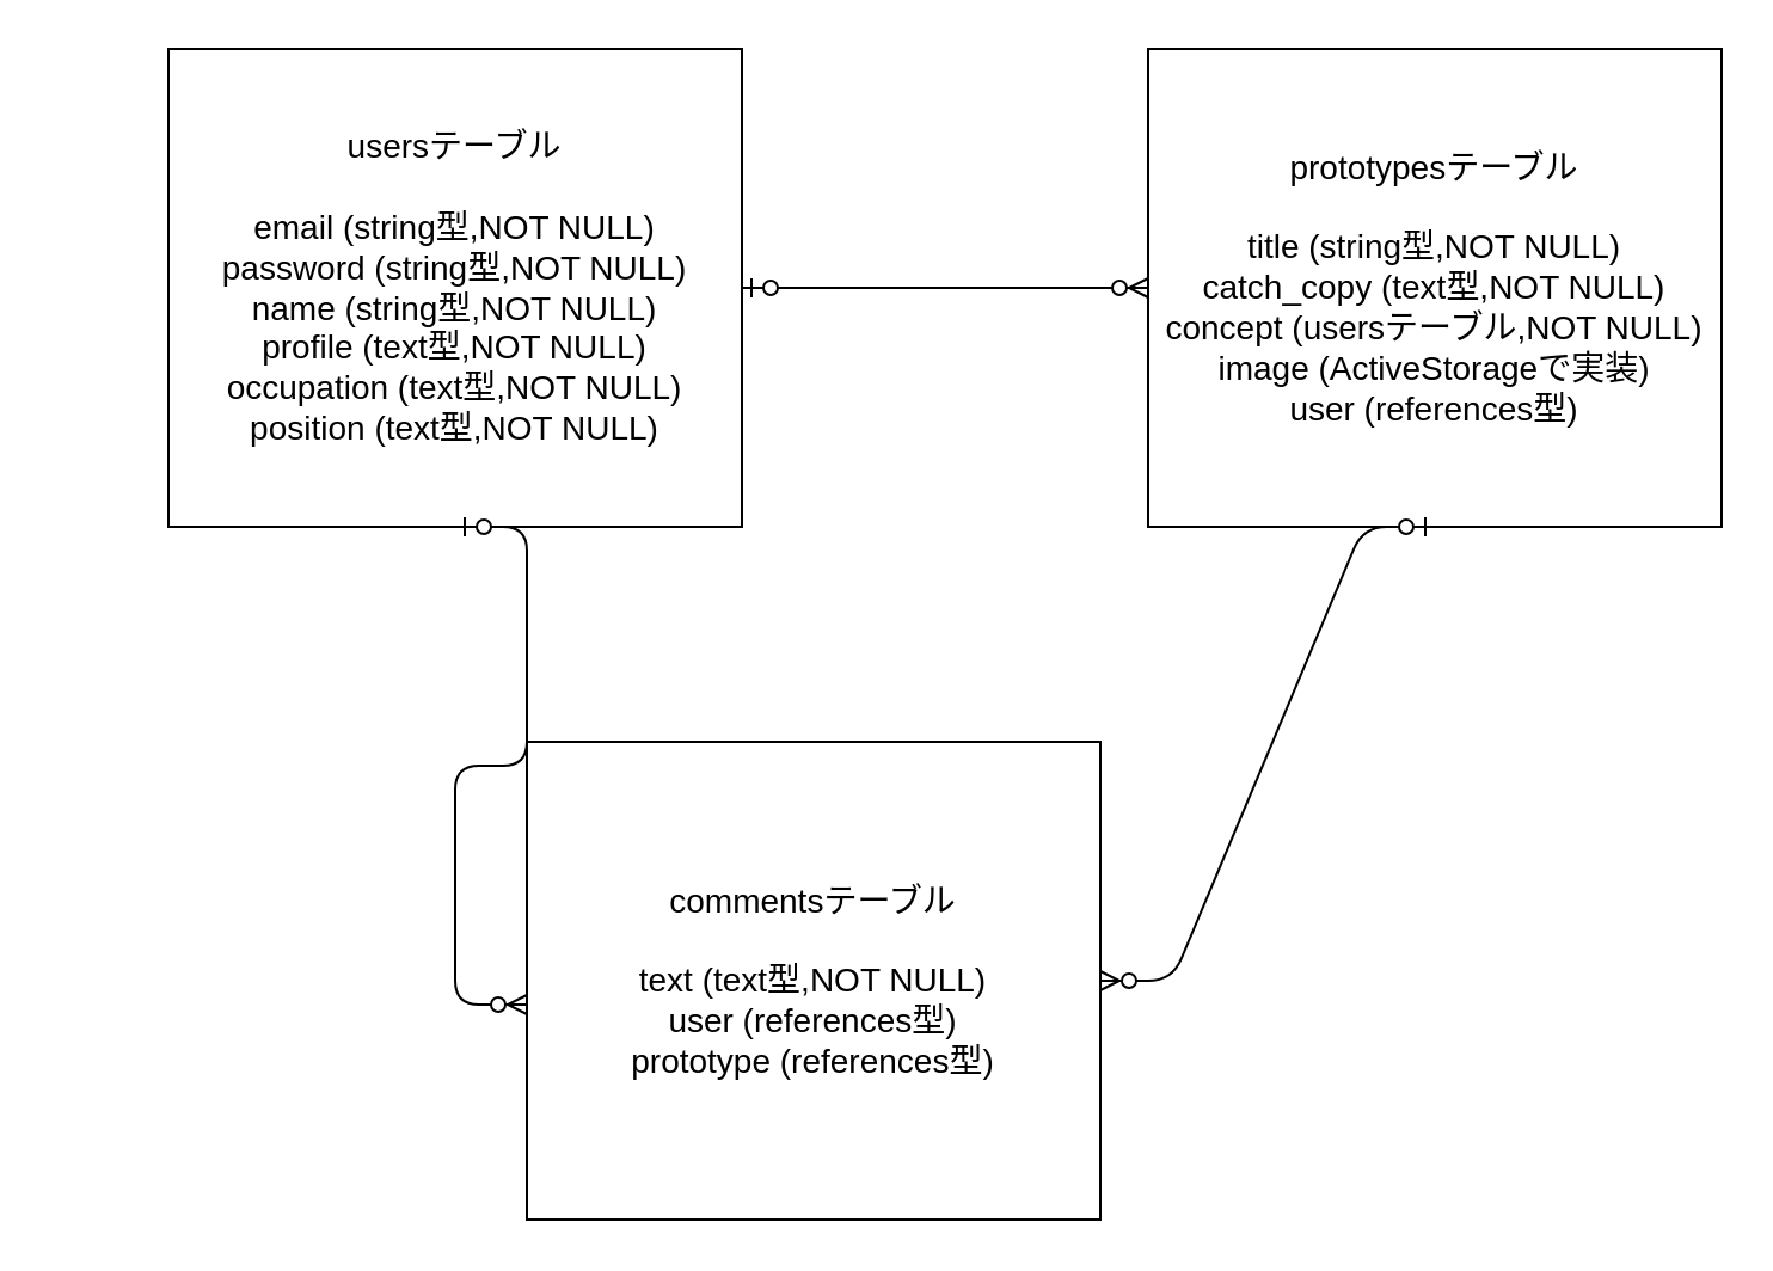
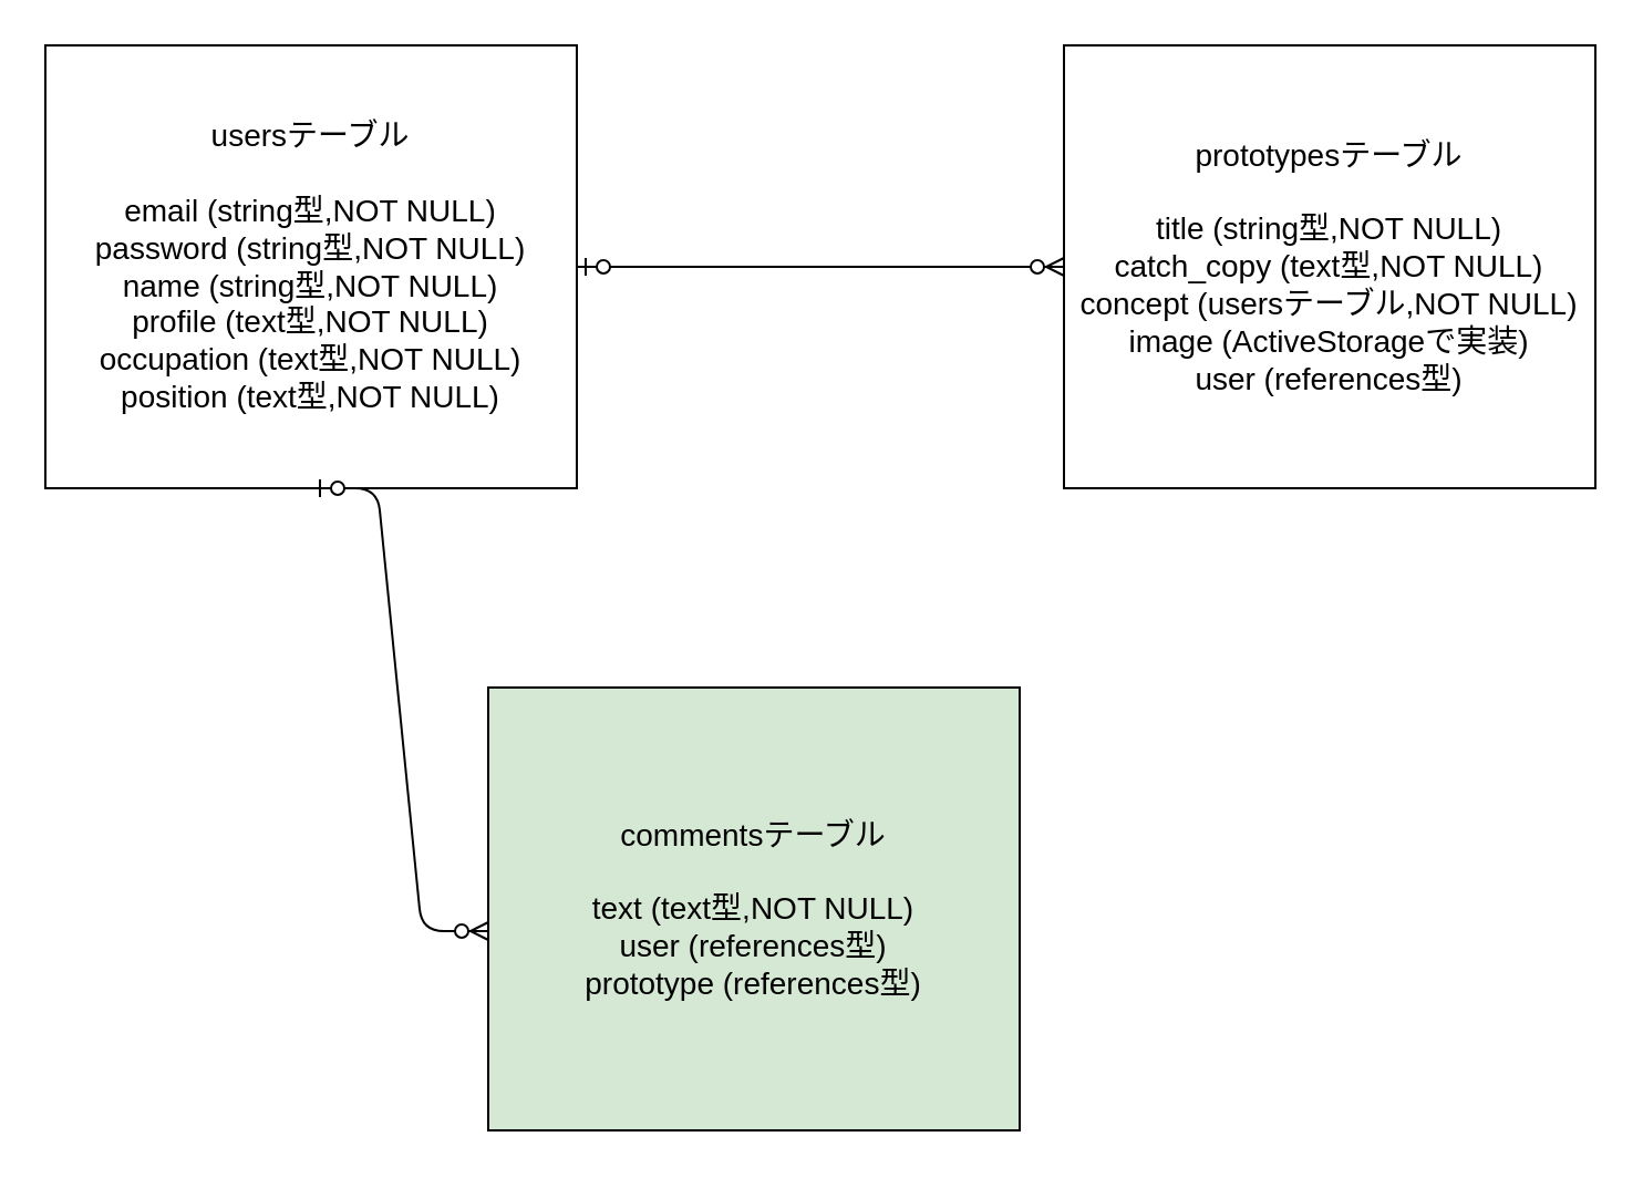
- <mxCell id="2" value="&lt;font style=&quot;font-size: 14px&quot;&gt;usersテーブル&lt;br&gt;&lt;br&gt;email (string型,NOT NULL)&lt;br&gt;password (string型,NOT NULL)&lt;br&gt;&lt;/font&gt;&lt;font style=&quot;font-size: 14px&quot;&gt;name&amp;nbsp;(string型,NOT NULL)&lt;br&gt;profile (text型,NOT NULL)&lt;br&gt;occupation (text型,NOT NULL)&lt;br&gt;position (text型,NOT NULL)&lt;/font&gt;" style="rounded=0;whiteSpace=wrap;html=1;" parent="1" vertex="1"><mxGeometry x="70" y="20" width="240" height="200" as="geometry" /></mxCell>
+ <mxCell id="2" value="&lt;font style=&quot;font-size: 14px&quot;&gt;usersテーブル&lt;br&gt;&lt;br&gt;email (string型,NOT NULL)&lt;br&gt;password (string型,NOT NULL)&lt;br&gt;&lt;/font&gt;&lt;font style=&quot;font-size: 14px&quot;&gt;name&amp;nbsp;(string型,NOT NULL)&lt;br&gt;profile (text型,NOT NULL)&lt;br&gt;occupation (text型,NOT NULL)&lt;br&gt;position (text型,NOT NULL)&lt;/font&gt;" style="rounded=0;whiteSpace=wrap;html=1;" parent="1" vertex="1"><mxGeometry x="20" y="20" width="240" height="200" as="geometry" /></mxCell>
- <mxCell id="6" value="" style="edgeStyle=entityRelationEdgeStyle;fontSize=12;html=1;endArrow=ERzeroToMany;startArrow=ERzeroToOne;exitX=0.5;exitY=1;exitDx=0;exitDy=0;" parent="1" source="3" target="4" edge="1"><mxGeometry width="100" height="100" relative="1" as="geometry"><mxPoint x="588" y="300" as="sourcePoint" /><mxPoint x="530" y="420" as="targetPoint" /></mxGeometry></mxCell>
- <mxCell id="4" value="&lt;span style=&quot;font-size: 14px&quot;&gt;commentsテーブル&lt;br&gt;&lt;br&gt;text (text型,NOT NULL)&lt;br&gt;user (references型)&lt;br&gt;prototype (references型)&lt;br&gt;&lt;/span&gt;" style="rounded=0;whiteSpace=wrap;html=1;" parent="1" vertex="1"><mxGeometry x="220" y="310" width="240" height="200" as="geometry" /></mxCell>
+ <mxCell id="4" value="&lt;span style=&quot;font-size: 14px&quot;&gt;commentsテーブル&lt;br&gt;&lt;br&gt;text (text型,NOT NULL)&lt;br&gt;user (references型)&lt;br&gt;prototype (references型)&lt;br&gt;&lt;/span&gt;" style="rounded=0;whiteSpace=wrap;html=1;fillColor=#d5e8d4;" parent="1" vertex="1"><mxGeometry x="220" y="310" width="240" height="200" as="geometry" /></mxCell>
